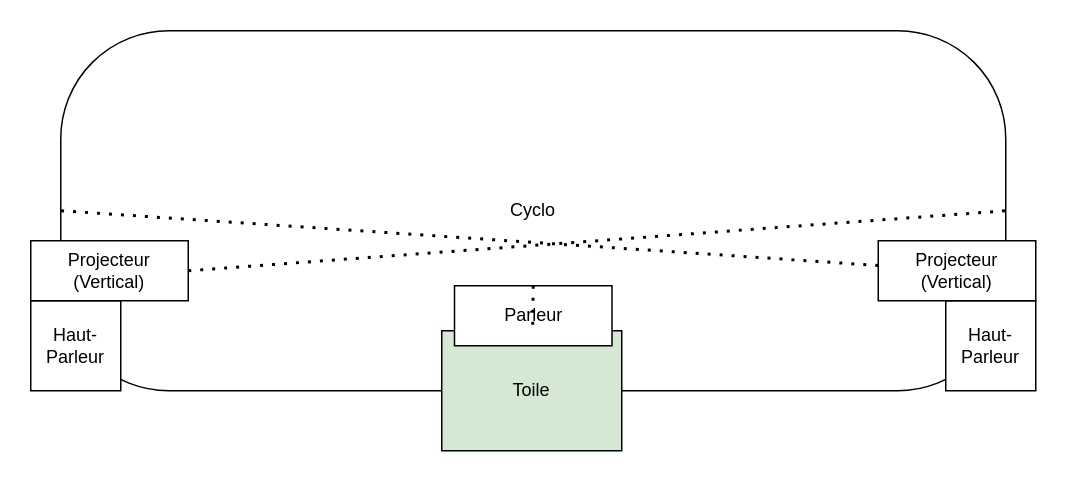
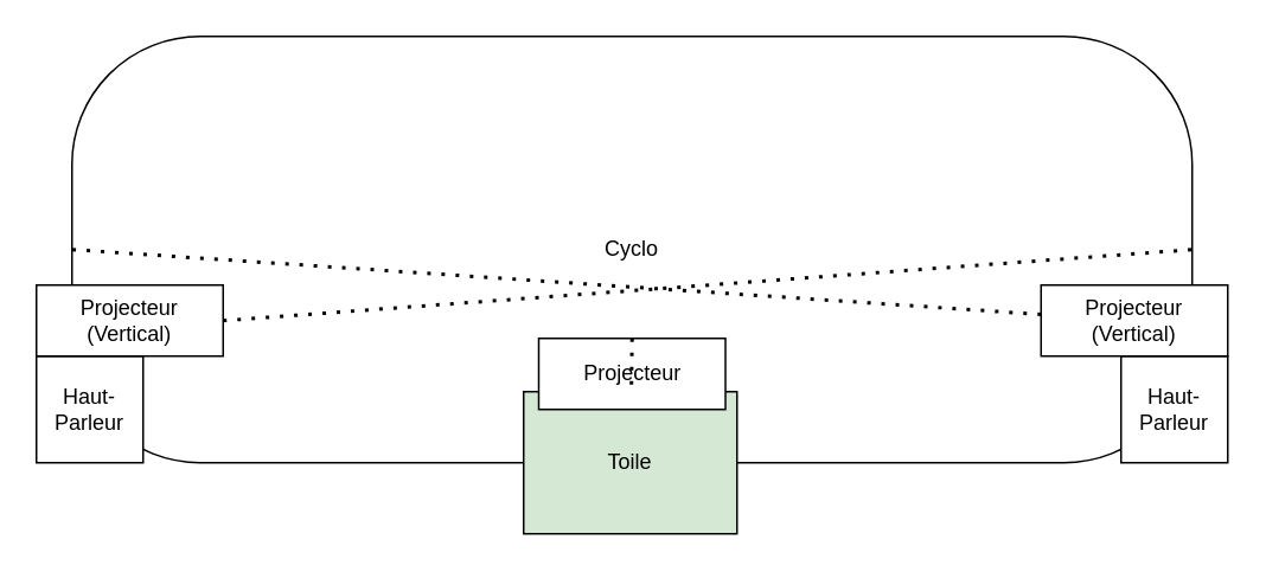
- <mxCell id="6" value="&lt;div&gt;Parleur&lt;/div&gt;" style="rounded=0;whiteSpace=wrap;html=1;" vertex="1" parent="1"><mxGeometry x="302.5" y="190" width="105" height="40" as="geometry" /></mxCell>
+ <mxCell id="6" value="&lt;div&gt;Projecteur&lt;/div&gt;" style="rounded=0;whiteSpace=wrap;html=1;" vertex="1" parent="1"><mxGeometry x="302.5" y="190" width="105" height="40" as="geometry" /></mxCell>
